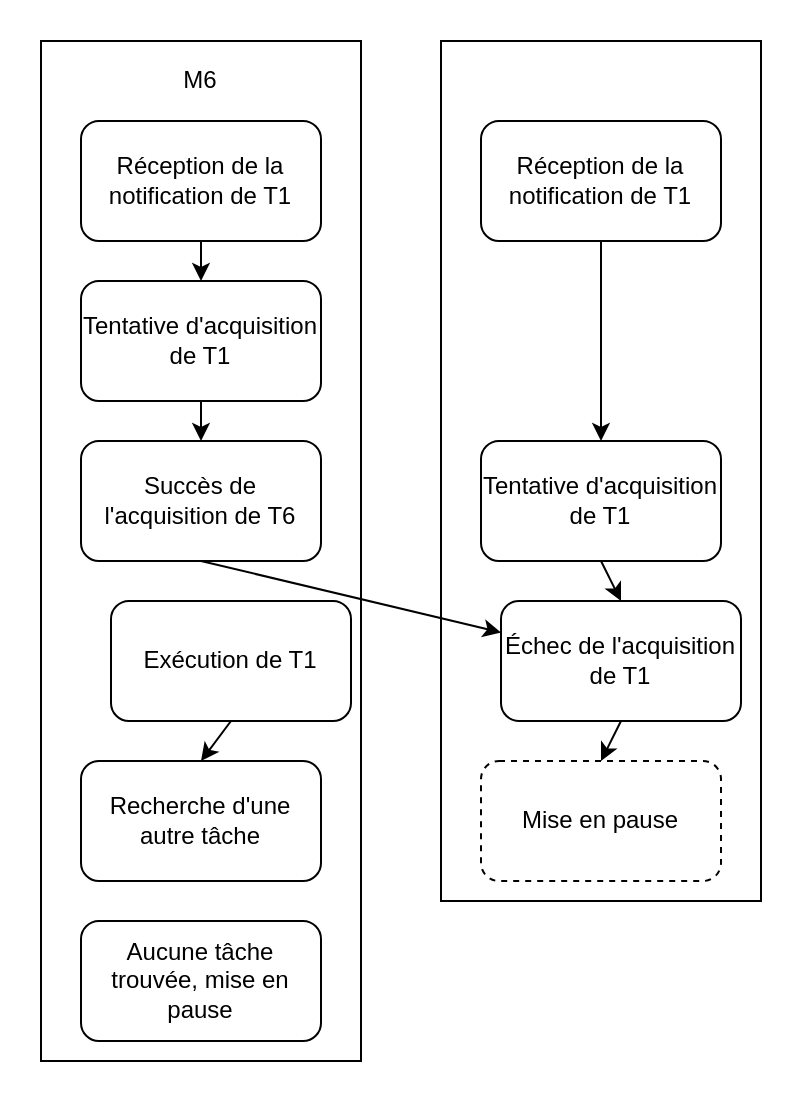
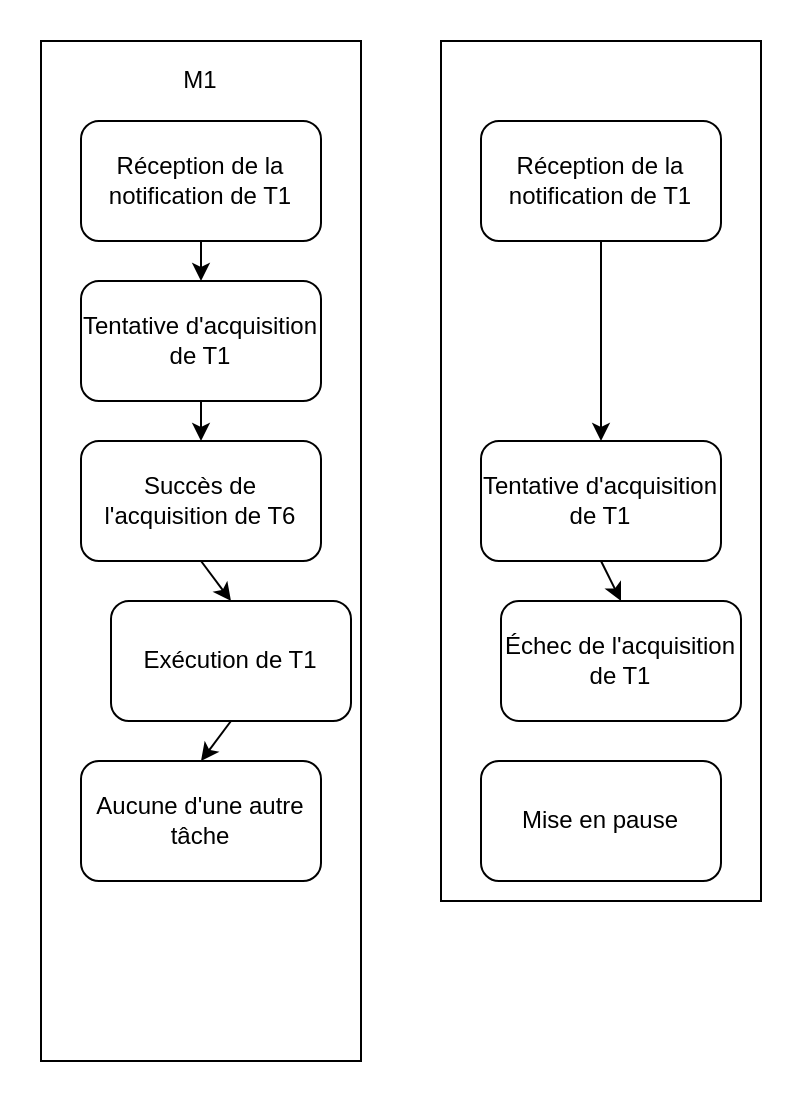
- <mxCell id="3" value="M6" style="text;html=1;strokeColor=none;fillColor=none;align=center;verticalAlign=middle;whiteSpace=wrap;rounded=0;" vertex="1" parent="1"><mxGeometry y="20" width="160" height="40" as="geometry" x="20" /></mxCell>
+ <mxCell id="3" value="M1" style="text;html=1;strokeColor=none;fillColor=none;align=center;verticalAlign=middle;whiteSpace=wrap;rounded=0;" vertex="1" parent="1"><mxGeometry y="20" width="160" height="40" as="geometry" x="20" /></mxCell>
- <mxCell id="17" value="" style="endArrow=classic;html=1;exitX=0.5;exitY=1;exitDx=0;exitDy=0;" edge="1" parent="1" source="8" target="13"><mxGeometry width="50" height="50" relative="1" as="geometry"><mxPoint x="110" y="210" as="sourcePoint" /><mxPoint x="110" y="230" as="targetPoint" /></mxGeometry></mxCell>
+ <mxCell id="17" value="" style="endArrow=classic;html=1;exitX=0.5;exitY=1;exitDx=0;exitDy=0;entryX=0.5;entryY=0;entryDx=0;entryDy=0;" edge="1" parent="1" source="8" target="9"><mxGeometry width="50" height="50" relative="1" as="geometry"><mxPoint x="110" y="210" as="sourcePoint" /><mxPoint x="110" y="230" as="targetPoint" /></mxGeometry></mxCell>
- <mxCell id="21" value="" style="endArrow=classic;html=1;exitX=0.5;exitY=1;exitDx=0;exitDy=0;entryX=0.5;entryY=0;entryDx=0;entryDy=0;" edge="1" parent="1" source="13" target="14"><mxGeometry width="50" height="50" relative="1" as="geometry"><mxPoint x="310" y="210" as="sourcePoint" /><mxPoint x="310" y="230" as="targetPoint" /></mxGeometry></mxCell>
- <mxCell id="10" value="Recherche d'une autre tâche" style="rounded=1;whiteSpace=wrap;html=1;fillColor=none;" vertex="1" parent="1"><mxGeometry x="40" y="380" width="120" height="60" as="geometry" /></mxCell>
+ <mxCell id="10" value="Aucune d'une autre tâche" style="rounded=1;whiteSpace=wrap;html=1;fillColor=none;" vertex="1" parent="1"><mxGeometry x="40" y="380" width="120" height="60" as="geometry" /></mxCell>
- <mxCell id="14" value="Mise en pause" style="rounded=1;whiteSpace=wrap;html=1;fillColor=none;dashed=1;" vertex="1" parent="1"><mxGeometry x="240" y="380" width="120" height="60" as="geometry" /></mxCell>
+ <mxCell id="14" value="Mise en pause" style="rounded=1;whiteSpace=wrap;html=1;fillColor=none;" vertex="1" parent="1"><mxGeometry x="240" y="380" width="120" height="60" as="geometry" /></mxCell>
- <mxCell id="11" value="Aucune tâche trouvée, mise en pause" style="rounded=1;whiteSpace=wrap;html=1;fillColor=none;" vertex="1" parent="1"><mxGeometry x="40" y="460" width="120" height="60" as="geometry" /></mxCell>
